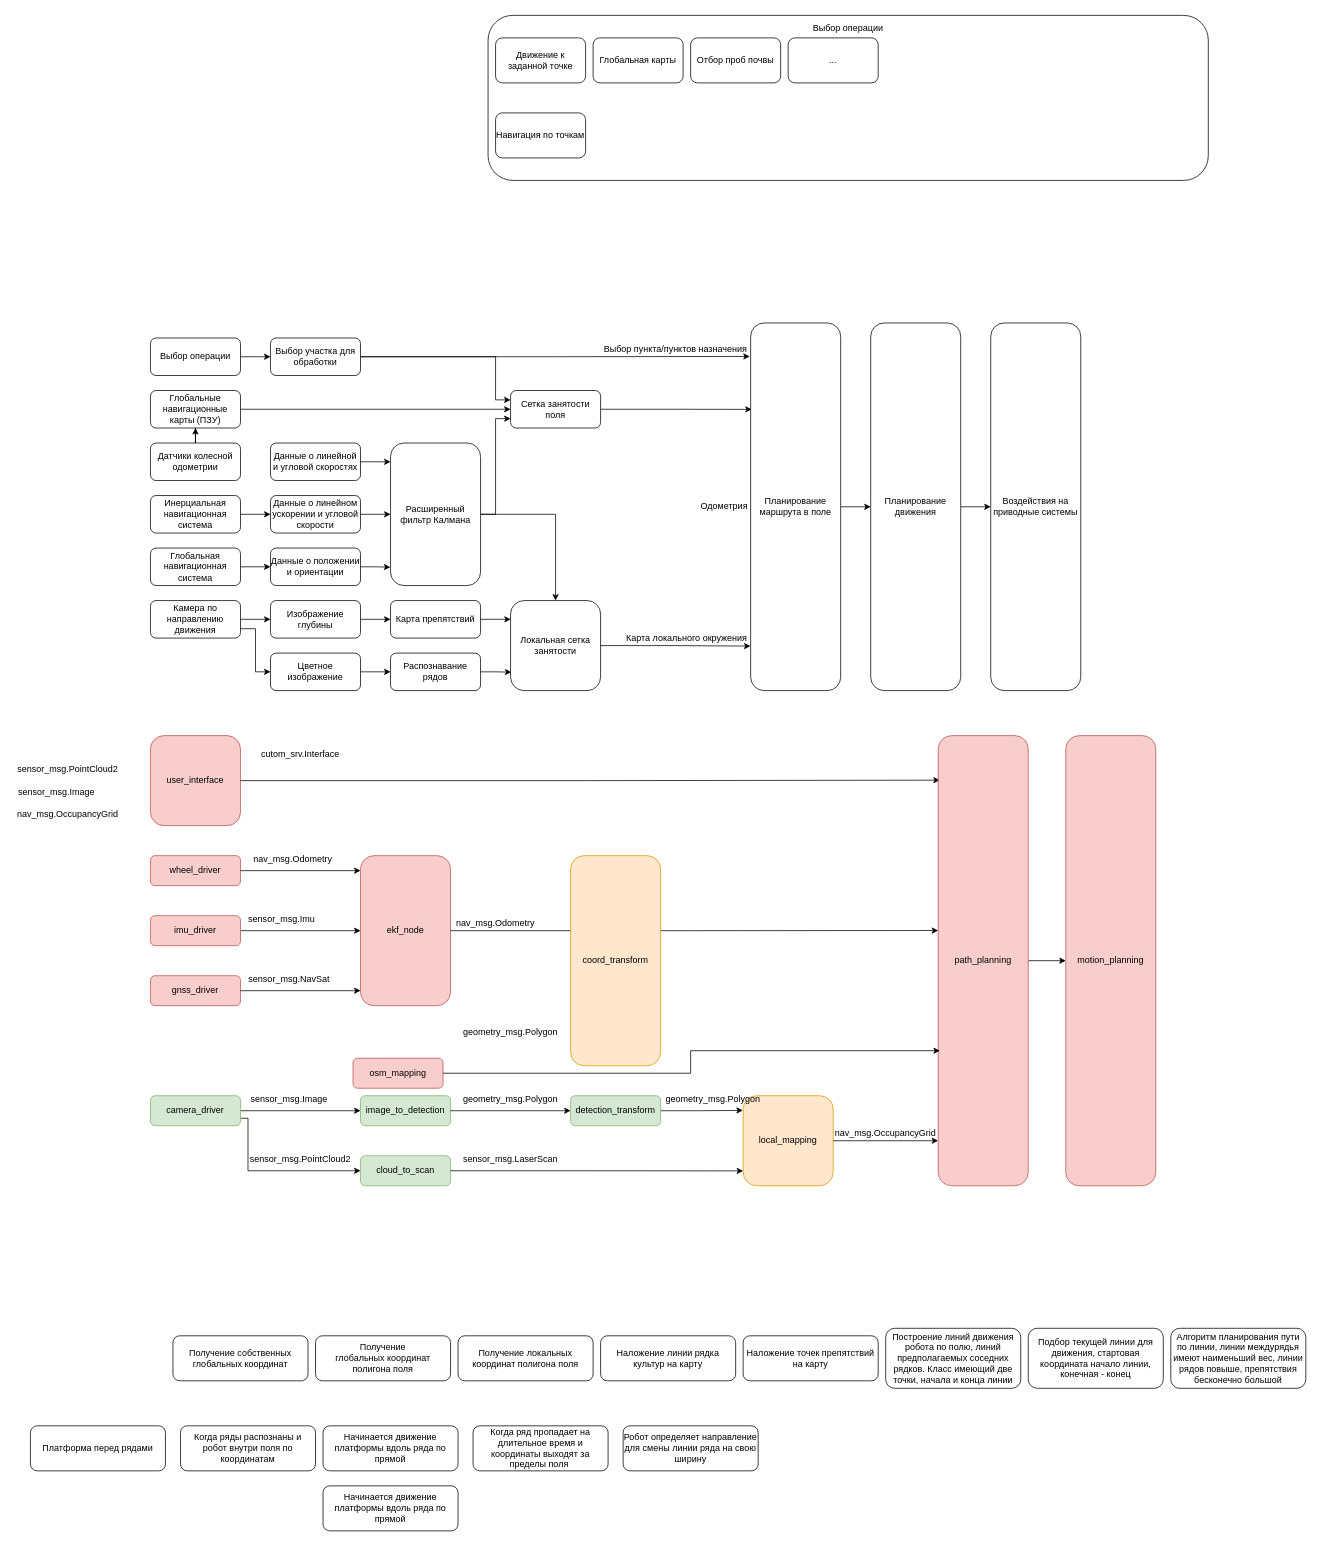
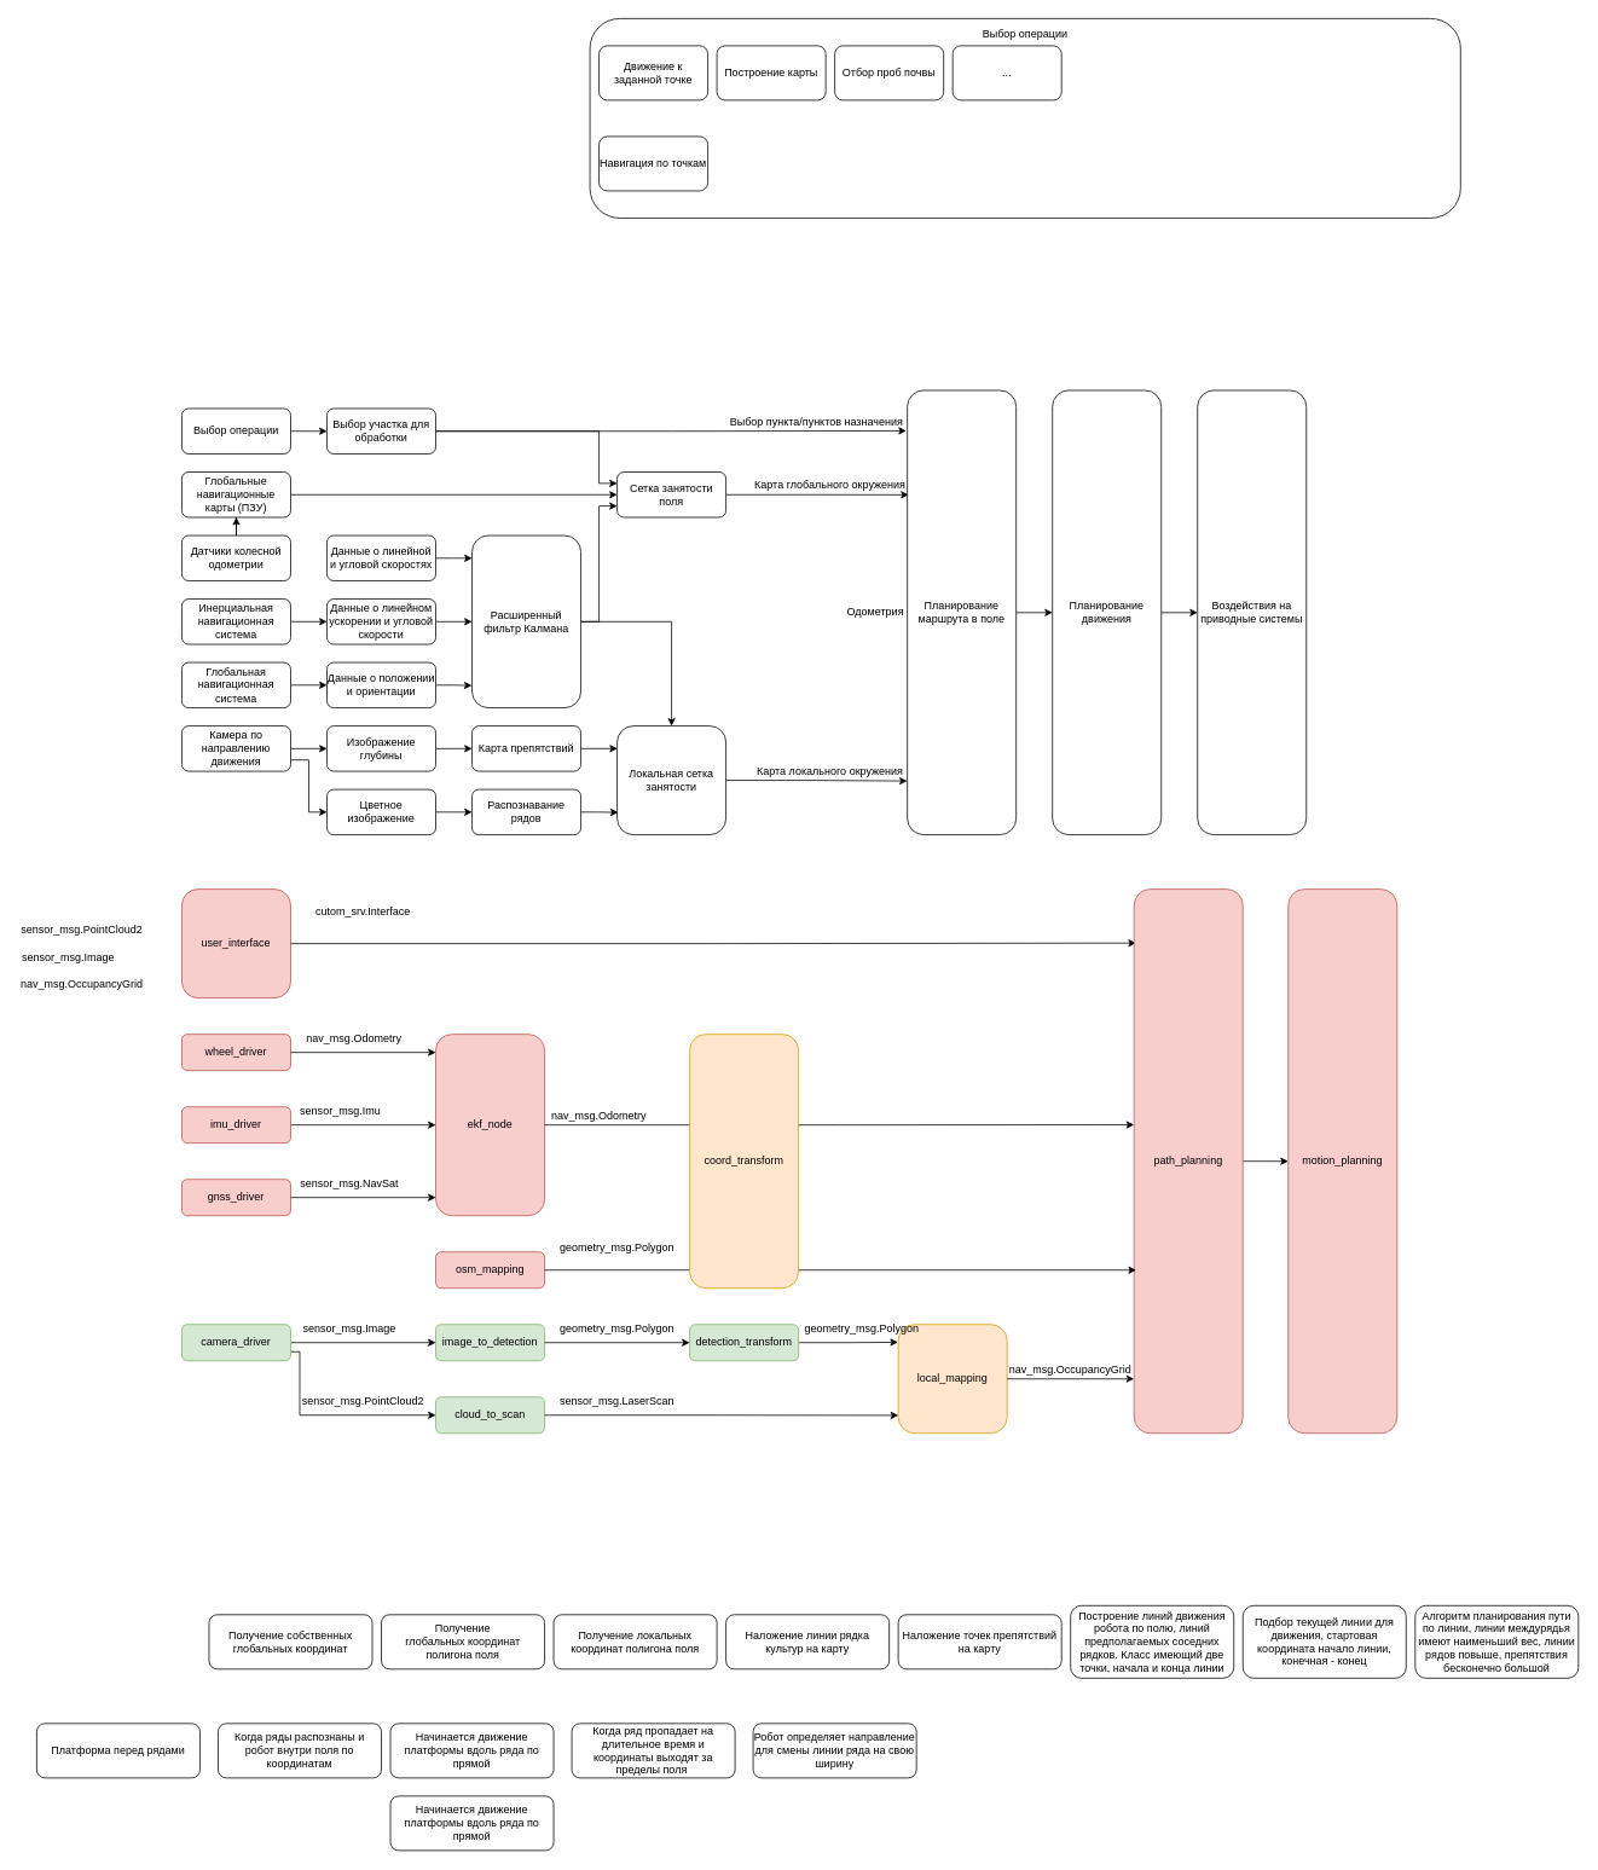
- <mxCell id="4" value="Глобальная карты" style="rounded=1;whiteSpace=wrap;html=1;" parent="1" vertex="1"><mxGeometry x="790" y="50" width="120" height="60" as="geometry" /></mxCell>
+ <mxCell id="4" value="Построение карты" style="rounded=1;whiteSpace=wrap;html=1;" parent="1" vertex="1"><mxGeometry x="790" y="50" width="120" height="60" as="geometry" /></mxCell>
+ <mxCell id="48" value="Карта глобального окружения" style="text;html=1;align=center;verticalAlign=middle;whiteSpace=wrap;rounded=0;" parent="1" vertex="1"><mxGeometry x="830" y="520" width="170" height="30" as="geometry" /></mxCell>
- <mxCell id="57" value="osm_mapping" style="rounded=1;whiteSpace=wrap;html=1;fillColor=#f8cecc;strokeColor=#b85450;" parent="1" vertex="1"><mxGeometry x="470" y="1410" width="120" height="40" as="geometry" /></mxCell>
+ <mxCell id="57" value="osm_mapping" style="rounded=1;whiteSpace=wrap;html=1;fillColor=#f8cecc;strokeColor=#b85450;" parent="1" vertex="1"><mxGeometry x="480" y="1380" width="120" height="40" as="geometry" /></mxCell>
